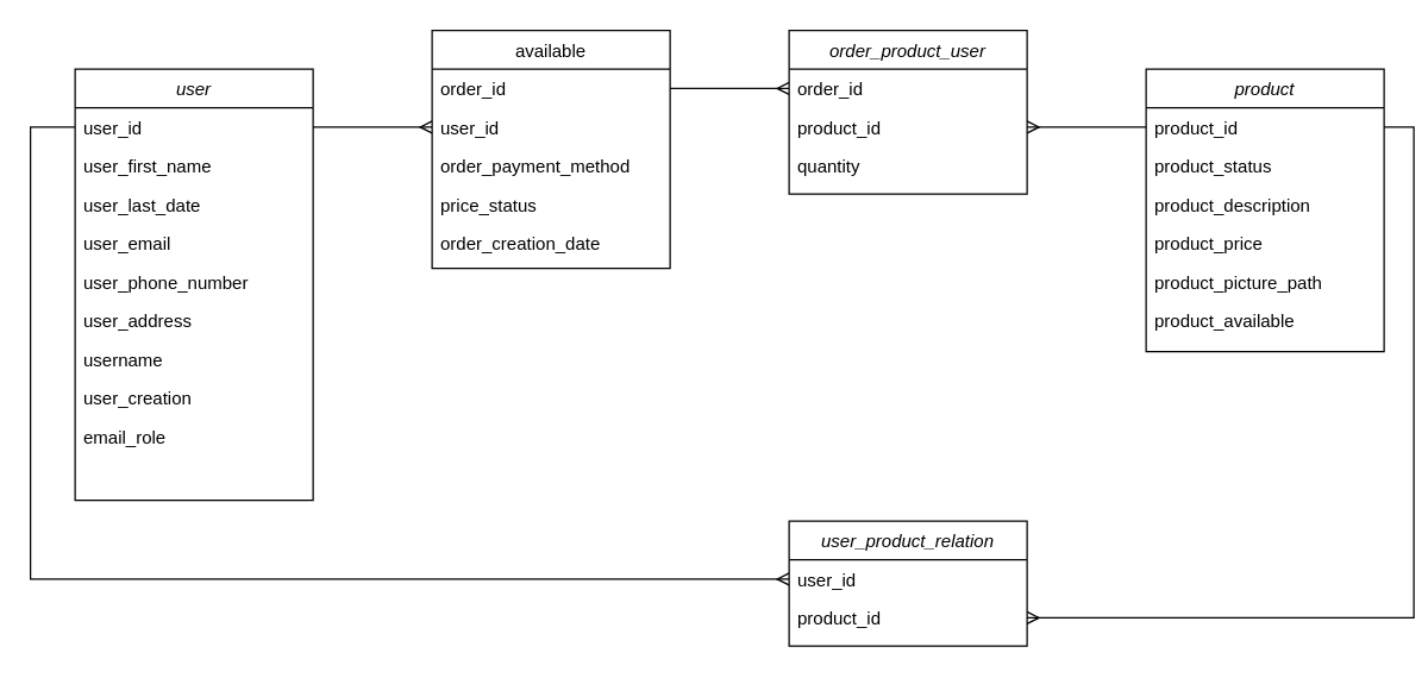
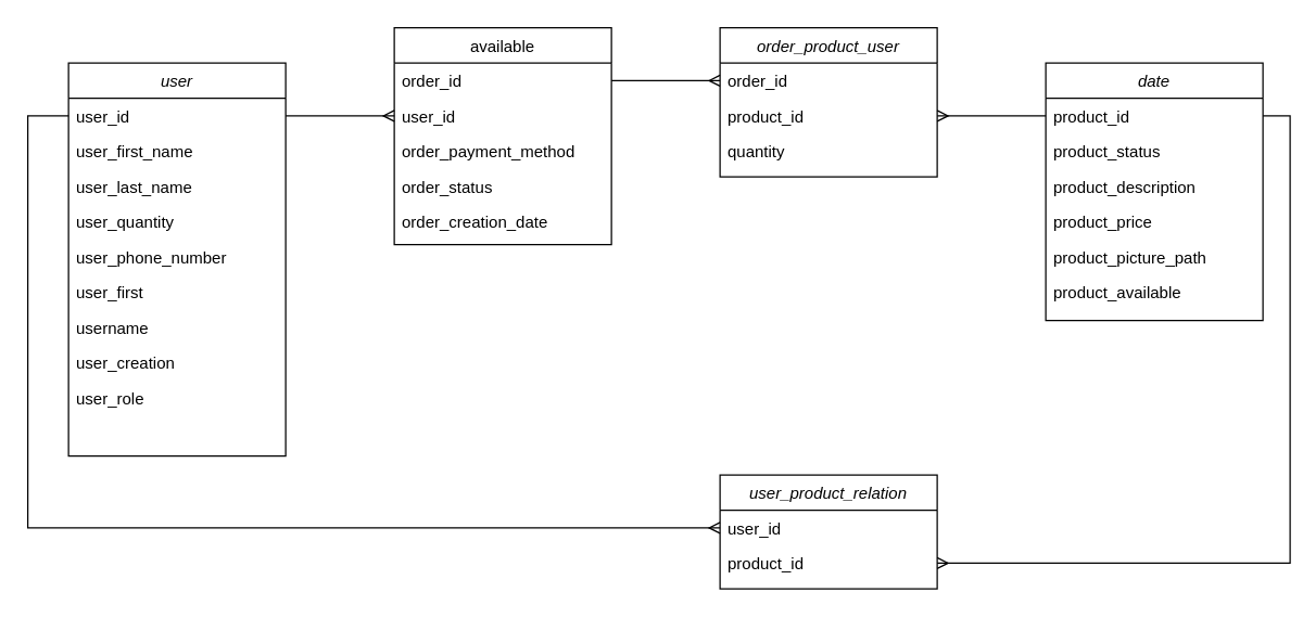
- <mxCell id="27" value="product" style="swimlane;fontStyle=2;align=center;verticalAlign=top;childLayout=stackLayout;horizontal=1;startSize=26;horizontalStack=0;resizeParent=1;resizeLast=0;collapsible=1;marginBottom=0;rounded=0;shadow=0;strokeWidth=1;" parent="1" vertex="1"><mxGeometry x="770" y="46" width="160" height="190" as="geometry"><mxRectangle x="230" y="140" width="160" height="26" as="alternateBounds" /></mxGeometry></mxCell>
+ <mxCell id="27" value="date" style="swimlane;fontStyle=2;align=center;verticalAlign=top;childLayout=stackLayout;horizontal=1;startSize=26;horizontalStack=0;resizeParent=1;resizeLast=0;collapsible=1;marginBottom=0;rounded=0;shadow=0;strokeWidth=1;" parent="1" vertex="1"><mxGeometry x="770" y="46" width="160" height="190" as="geometry"><mxRectangle x="230" y="140" width="160" height="26" as="alternateBounds" /></mxGeometry></mxCell>
- <mxCell id="10" value="user_last_date" style="text;align=left;verticalAlign=top;spacingLeft=4;spacingRight=4;overflow=hidden;rotatable=0;points=[[0,0.5],[1,0.5]];portConstraint=eastwest;rounded=0;shadow=0;html=0;" parent="7" vertex="1"><mxGeometry y="78" width="160" height="26" as="geometry" /></mxCell>
+ <mxCell id="10" value="user_last_name" style="text;align=left;verticalAlign=top;spacingLeft=4;spacingRight=4;overflow=hidden;rotatable=0;points=[[0,0.5],[1,0.5]];portConstraint=eastwest;rounded=0;shadow=0;html=0;" parent="7" vertex="1"><mxGeometry y="78" width="160" height="26" as="geometry" /></mxCell>
- <mxCell id="21" value="price_status" style="text;align=left;verticalAlign=top;spacingLeft=4;spacingRight=4;overflow=hidden;rotatable=0;points=[[0,0.5],[1,0.5]];portConstraint=eastwest;rounded=0;shadow=0;html=0;" parent="17" vertex="1"><mxGeometry y="104" width="160" height="26" as="geometry" /></mxCell>
+ <mxCell id="21" value="order_status" style="text;align=left;verticalAlign=top;spacingLeft=4;spacingRight=4;overflow=hidden;rotatable=0;points=[[0,0.5],[1,0.5]];portConstraint=eastwest;rounded=0;shadow=0;html=0;" parent="17" vertex="1"><mxGeometry y="104" width="160" height="26" as="geometry" /></mxCell>
- <mxCell id="11" value="user_email" style="text;align=left;verticalAlign=top;spacingLeft=4;spacingRight=4;overflow=hidden;rotatable=0;points=[[0,0.5],[1,0.5]];portConstraint=eastwest;rounded=0;shadow=0;html=0;" parent="7" vertex="1"><mxGeometry y="104" width="160" height="26" as="geometry" /></mxCell>
+ <mxCell id="11" value="user_quantity" style="text;align=left;verticalAlign=top;spacingLeft=4;spacingRight=4;overflow=hidden;rotatable=0;points=[[0,0.5],[1,0.5]];portConstraint=eastwest;rounded=0;shadow=0;html=0;" parent="7" vertex="1"><mxGeometry y="104" width="160" height="26" as="geometry" /></mxCell>
- <mxCell id="13" value="user_address" style="text;align=left;verticalAlign=top;spacingLeft=4;spacingRight=4;overflow=hidden;rotatable=0;points=[[0,0.5],[1,0.5]];portConstraint=eastwest;rounded=0;shadow=0;html=0;" parent="7" vertex="1"><mxGeometry y="156" width="160" height="26" as="geometry" /></mxCell>
+ <mxCell id="13" value="user_first" style="text;align=left;verticalAlign=top;spacingLeft=4;spacingRight=4;overflow=hidden;rotatable=0;points=[[0,0.5],[1,0.5]];portConstraint=eastwest;rounded=0;shadow=0;html=0;" parent="7" vertex="1"><mxGeometry y="156" width="160" height="26" as="geometry" /></mxCell>
- <mxCell id="16" value="email_role&#10;" style="text;align=left;verticalAlign=top;spacingLeft=4;spacingRight=4;overflow=hidden;rotatable=0;points=[[0,0.5],[1,0.5]];portConstraint=eastwest;rounded=0;shadow=0;html=0;" parent="7" vertex="1"><mxGeometry y="234" width="160" height="26" as="geometry" /></mxCell>
+ <mxCell id="16" value="user_role&#10;" style="text;align=left;verticalAlign=top;spacingLeft=4;spacingRight=4;overflow=hidden;rotatable=0;points=[[0,0.5],[1,0.5]];portConstraint=eastwest;rounded=0;shadow=0;html=0;" parent="7" vertex="1"><mxGeometry y="234" width="160" height="26" as="geometry" /></mxCell>
